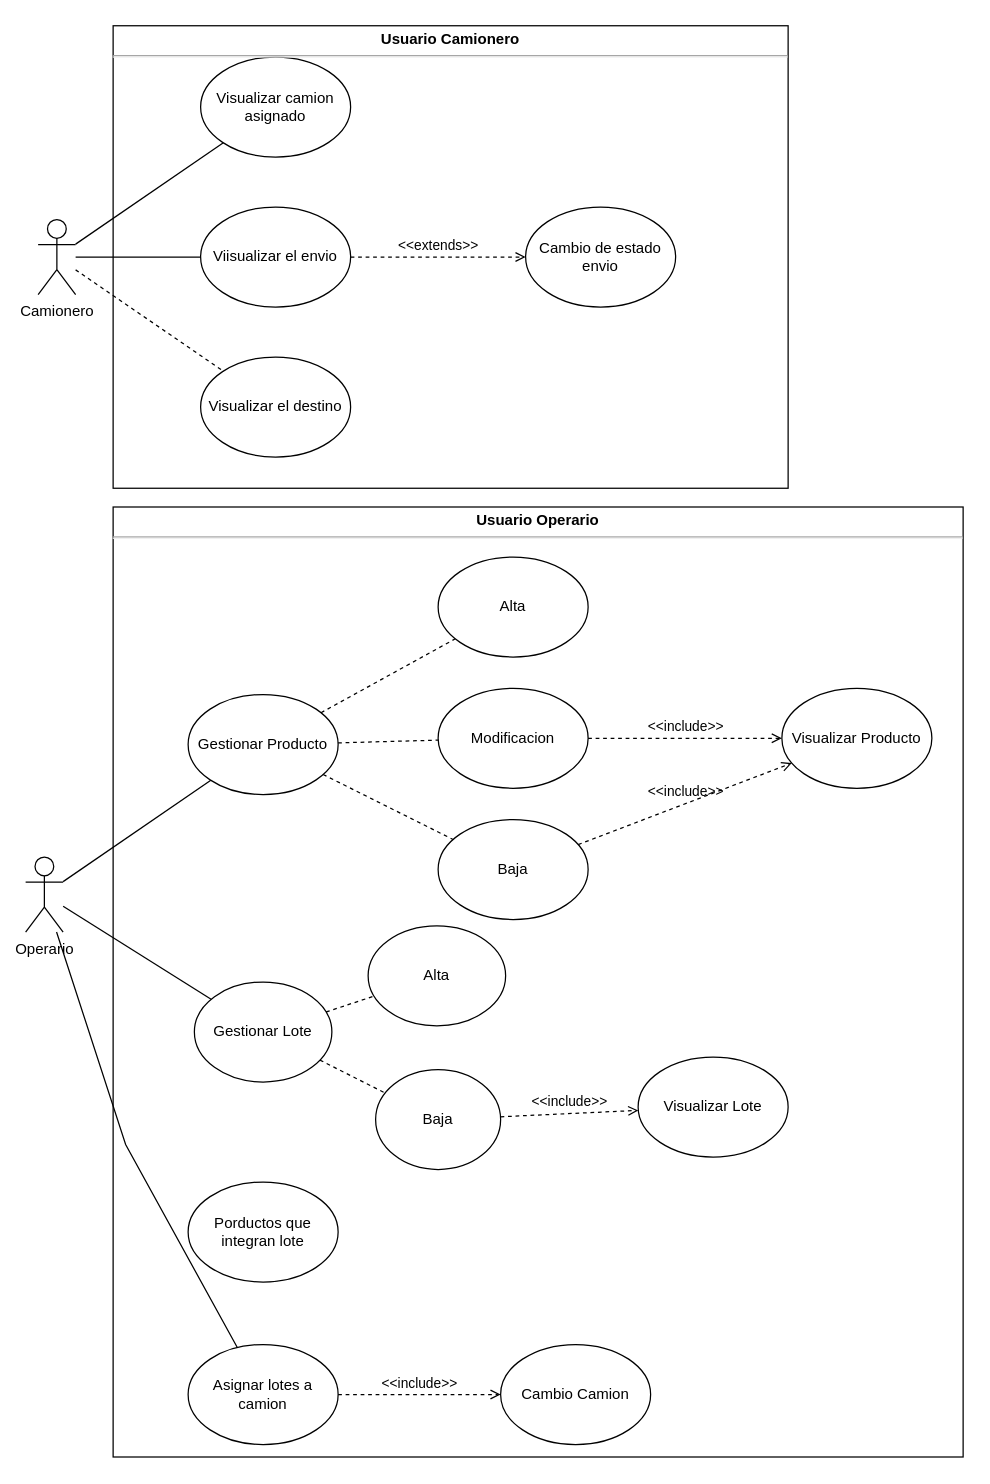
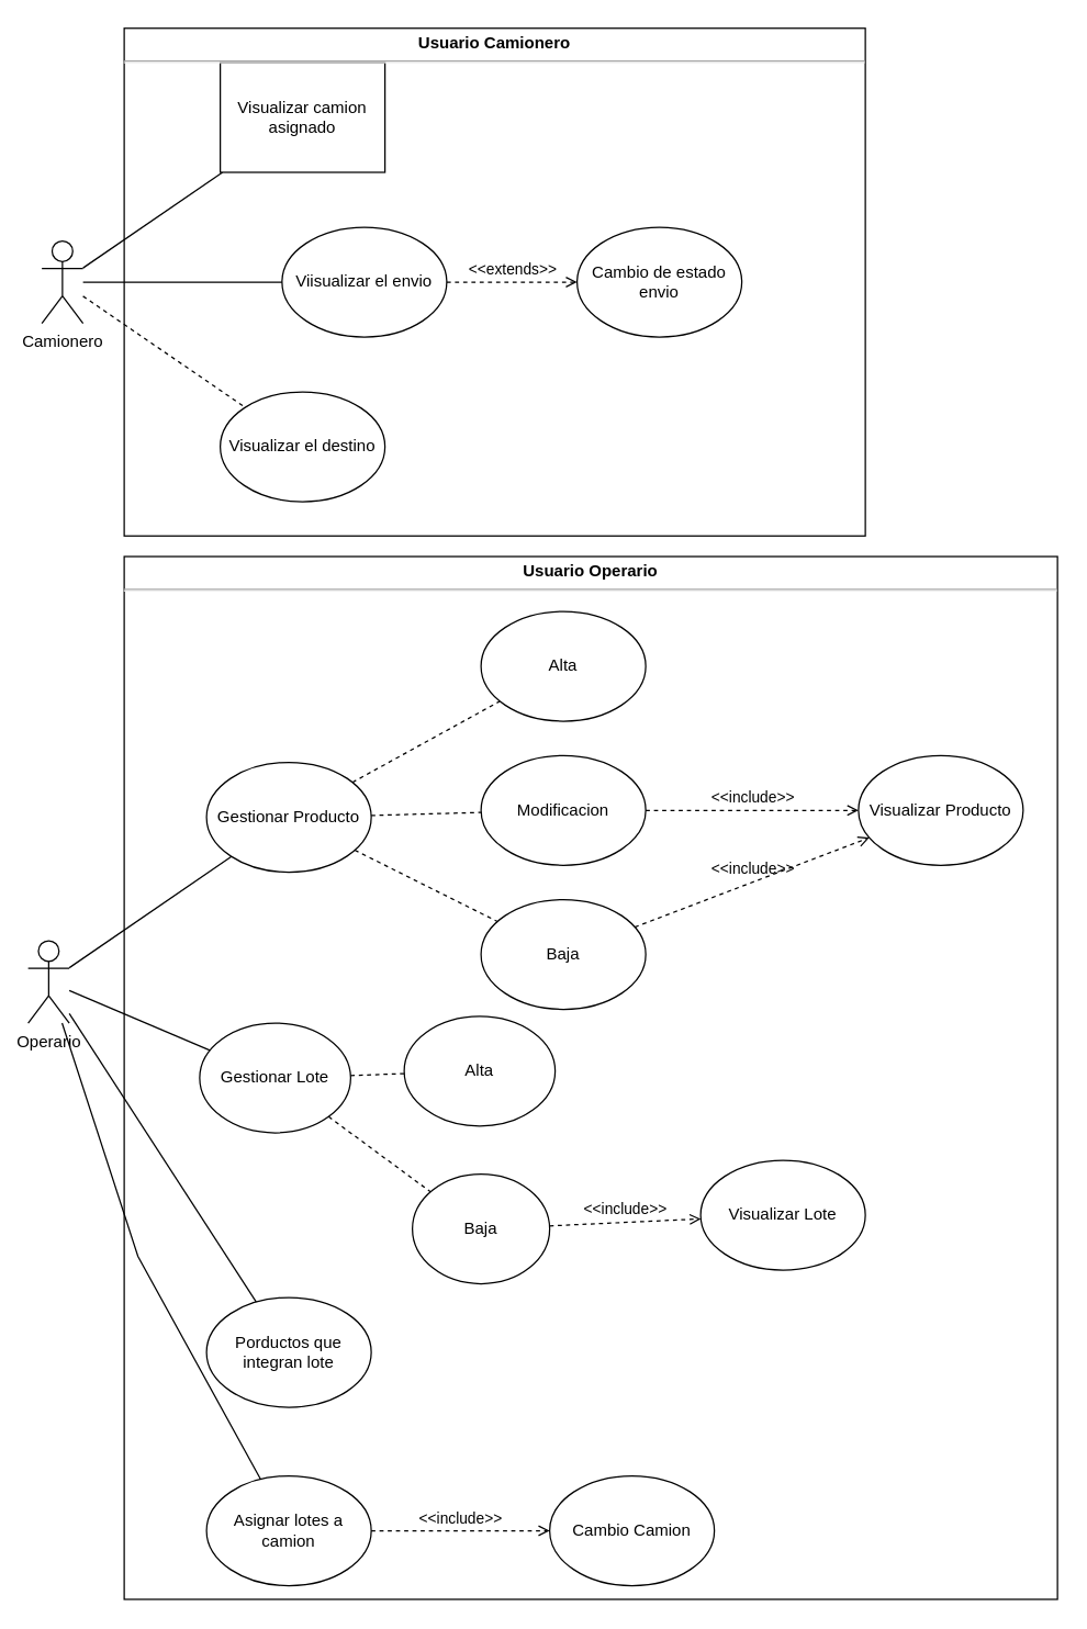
- <mxCell id="7" value="Visualizar camion asignado" style="ellipse;whiteSpace=wrap;html=1;" parent="1" vertex="1"><mxGeometry x="160" y="45" width="120" height="80" as="geometry" /></mxCell>
+ <mxCell id="7" value="Visualizar camion asignado" style="whiteSpace=wrap;html=1;rounded=0;" parent="1" vertex="1"><mxGeometry x="160" y="45" width="120" height="80" as="geometry" /></mxCell>
- <mxCell id="6" value="Viisualizar el envio" style="ellipse;whiteSpace=wrap;html=1;" parent="1" vertex="1"><mxGeometry x="160" y="165" width="120" height="80" as="geometry" /></mxCell>
+ <mxCell id="6" value="Viisualizar el envio" style="ellipse;whiteSpace=wrap;html=1;" parent="1" vertex="1"><mxGeometry x="205" y="165" width="120" height="80" as="geometry" /></mxCell>
- <mxCell id="14" value="Gestionar Lote" style="ellipse;whiteSpace=wrap;html=1;" parent="1" vertex="1"><mxGeometry x="155" y="785" width="110" height="80" as="geometry" /></mxCell>
+ <mxCell id="14" value="Gestionar Lote" style="ellipse;whiteSpace=wrap;html=1;" parent="1" vertex="1"><mxGeometry x="145" y="745" width="110" height="80" as="geometry" /></mxCell>
+ <mxCell id="34" value="" style="endArrow=none;html=1;rounded=0;" parent="1" source="11" target="28" edge="1"><mxGeometry width="50" height="50" relative="1" as="geometry"><mxPoint x="60" y="734" as="sourcePoint" /><mxPoint x="178" y="809" as="targetPoint" /></mxGeometry></mxCell>
